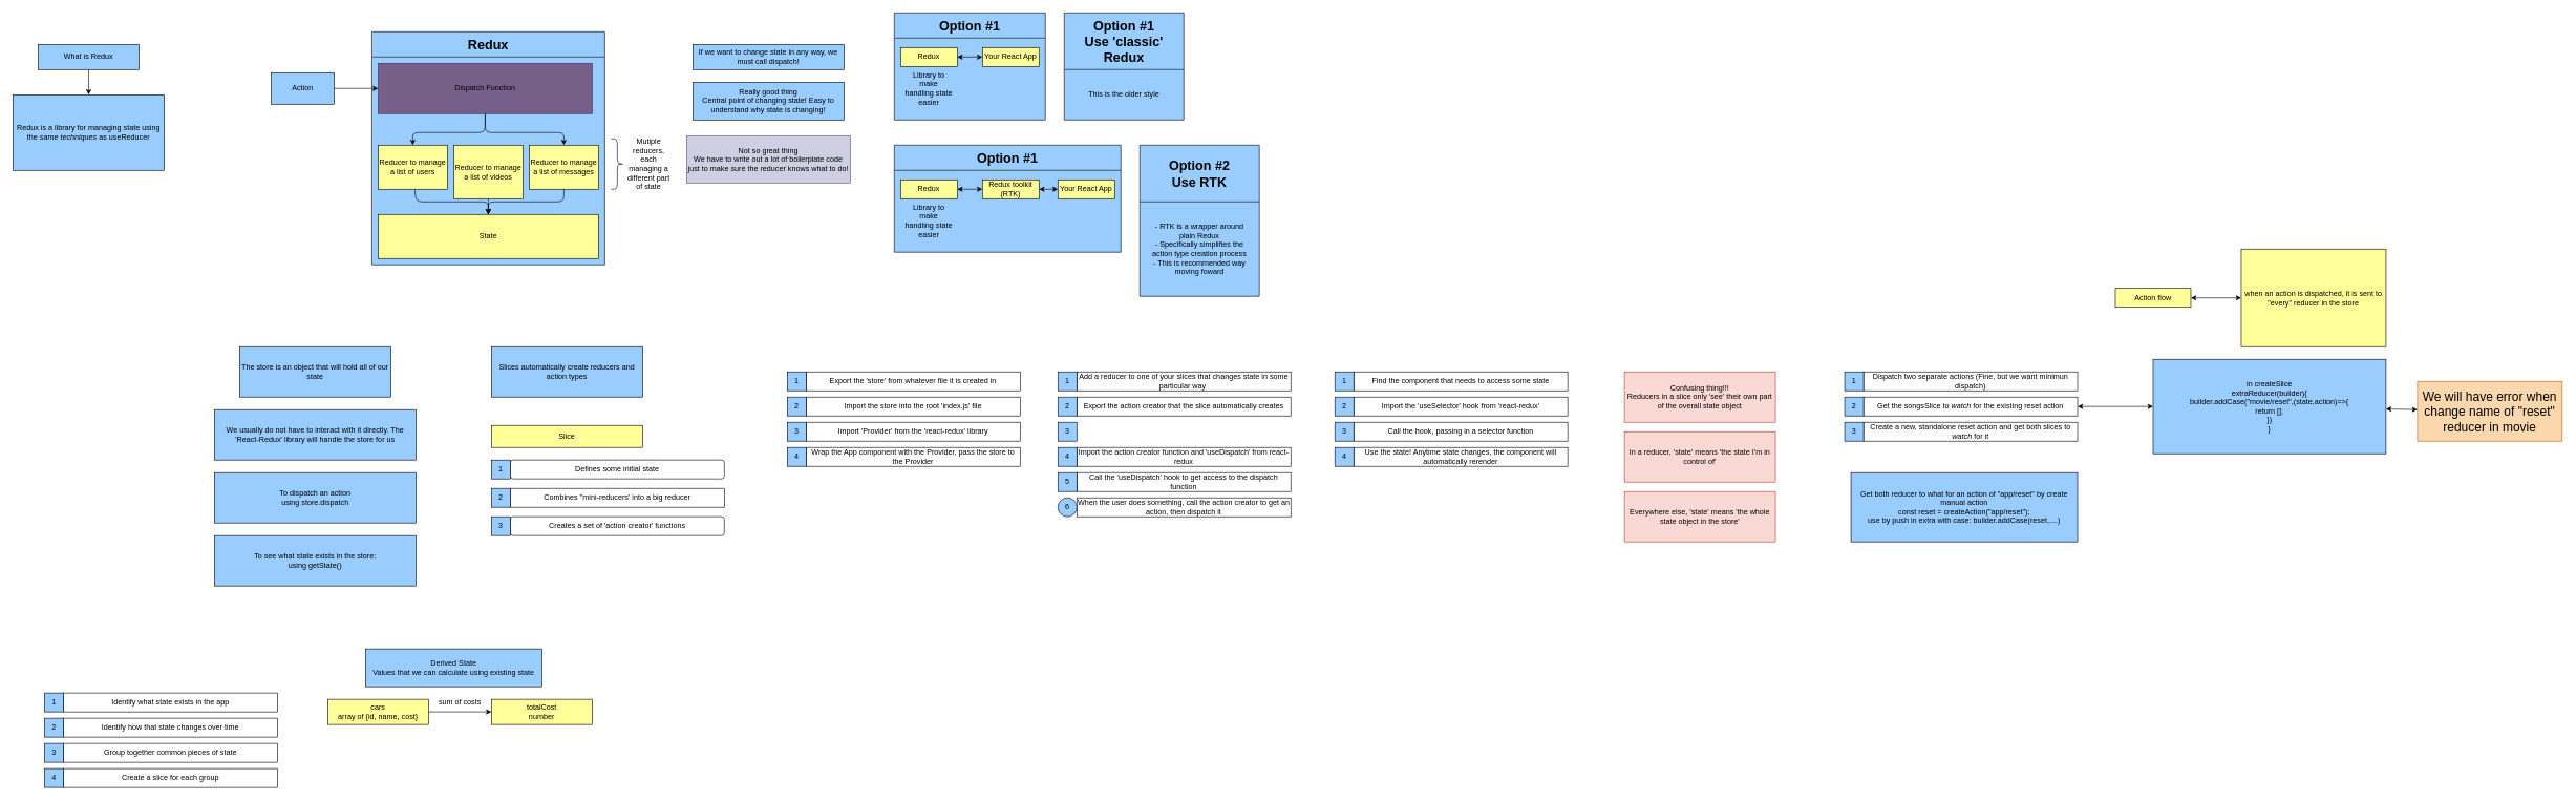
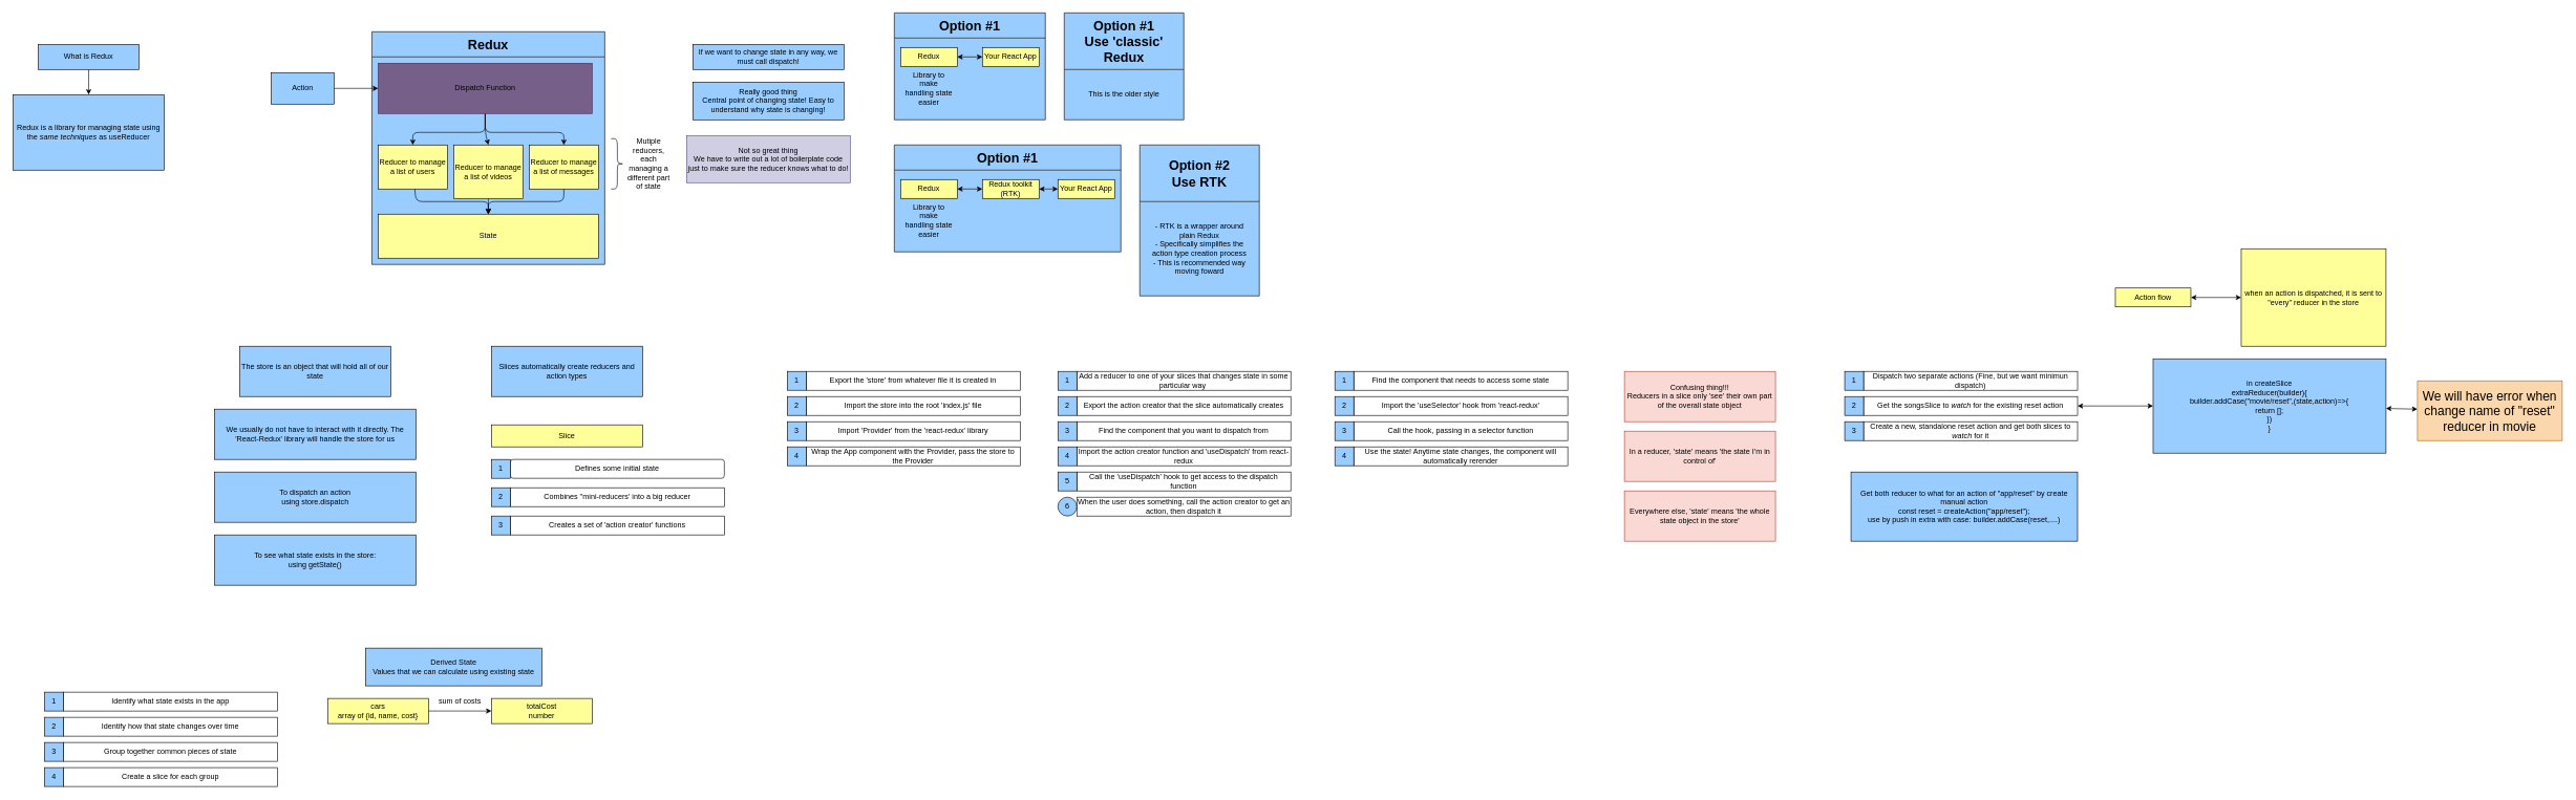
+ <mxCell id="4" value="" style="edgeStyle=none;html=1;entryX=0.5;entryY=0;entryDx=0;entryDy=0;" parent="2" source="6" target="10" edge="1"><mxGeometry relative="1" as="geometry"><Array as="points"><mxPoint x="180" y="160" /></Array></mxGeometry></mxCell>
+ <mxCell id="77" value="Find the component that you want to dispatch from" style="rounded=0;whiteSpace=wrap;html=1;fontFamily=Helvetica;fontSize=12;fontColor=#000000;fillColor=#FFFFFF;" parent="76" vertex="1"><mxGeometry x="30" width="340" height="30" as="geometry" /></mxCell>
- <mxCell id="54" value="Creates a set of 'action creator' functions" style="whiteSpace=wrap;html=1;fontFamily=Helvetica;fontSize=12;fontColor=#000000;fillColor=#FFFFFF;rounded=1;" parent="53" vertex="1"><mxGeometry x="30" width="340" height="30" as="geometry" /></mxCell>
+ <mxCell id="54" value="Creates a set of 'action creator' functions" style="rounded=0;whiteSpace=wrap;html=1;fontFamily=Helvetica;fontSize=12;fontColor=#000000;fillColor=#FFFFFF;" parent="53" vertex="1"><mxGeometry x="30" width="340" height="30" as="geometry" /></mxCell>
